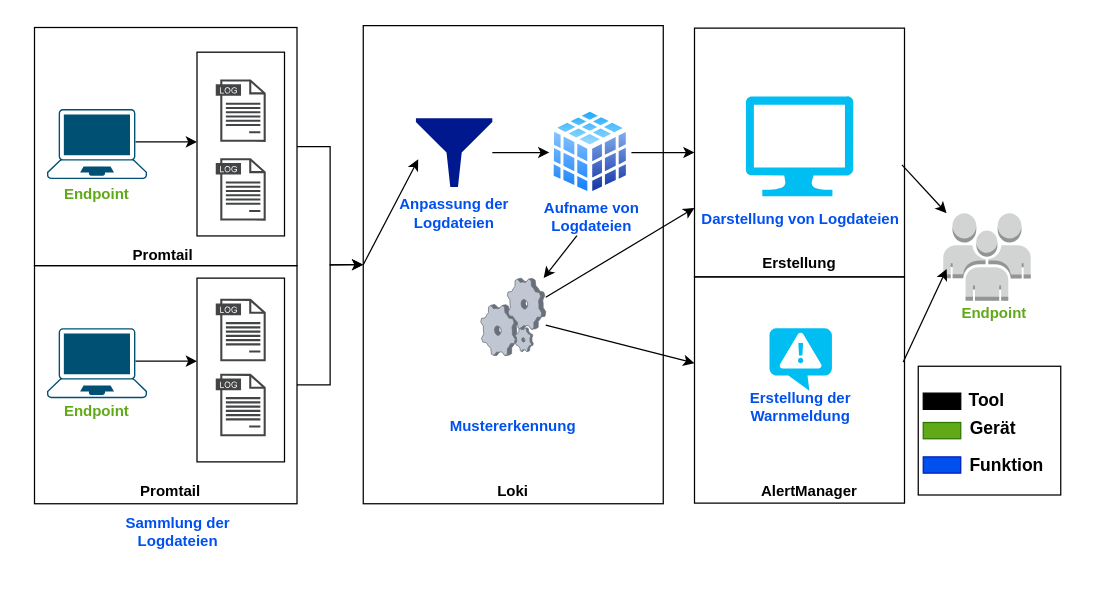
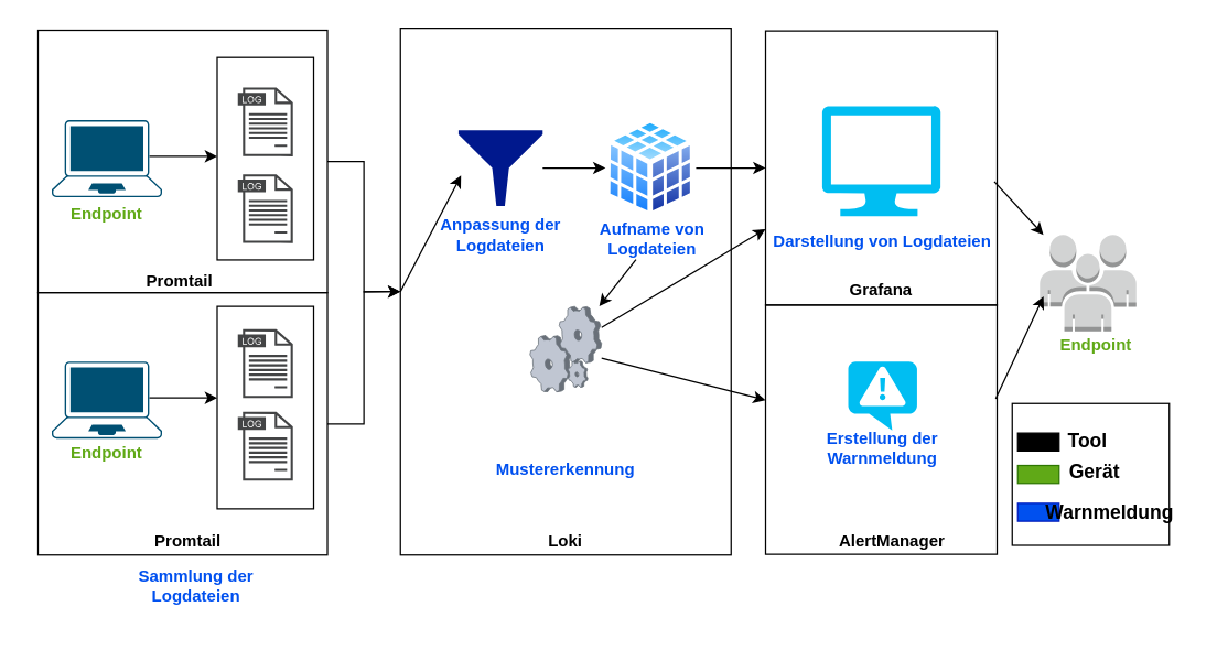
- <mxCell id="33" value="Erstellung" style="text;html=1;strokeColor=none;fillColor=none;align=center;verticalAlign=middle;whiteSpace=wrap;rounded=0;fontStyle=1" vertex="1" parent="1"><mxGeometry x="529" y="185" width="220" height="50" as="geometry" /></mxCell>
+ <mxCell id="33" value="Grafana" style="text;html=1;strokeColor=none;fillColor=none;align=center;verticalAlign=middle;whiteSpace=wrap;rounded=0;fontStyle=1" vertex="1" parent="1"><mxGeometry x="529" y="185" width="220" height="50" as="geometry" /></mxCell>
- <mxCell id="53" value="&lt;font size=&quot;1&quot;&gt;&lt;b style=&quot;font-size: 14px;&quot;&gt;Funktion&lt;/b&gt;&lt;/font&gt;" style="text;html=1;strokeColor=none;fillColor=none;align=center;verticalAlign=middle;whiteSpace=wrap;rounded=0;" vertex="1" parent="46"><mxGeometry x="16.28" y="64" width="110" height="30" as="geometry" /></mxCell>
+ <mxCell id="53" value="&lt;font size=&quot;1&quot;&gt;&lt;b style=&quot;font-size: 14px;&quot;&gt;Warnmeldung&lt;/b&gt;&lt;/font&gt;" style="text;html=1;strokeColor=none;fillColor=none;align=center;verticalAlign=middle;whiteSpace=wrap;rounded=0;" vertex="1" parent="46"><mxGeometry x="16.28" y="64" width="110" height="30" as="geometry" /></mxCell>
